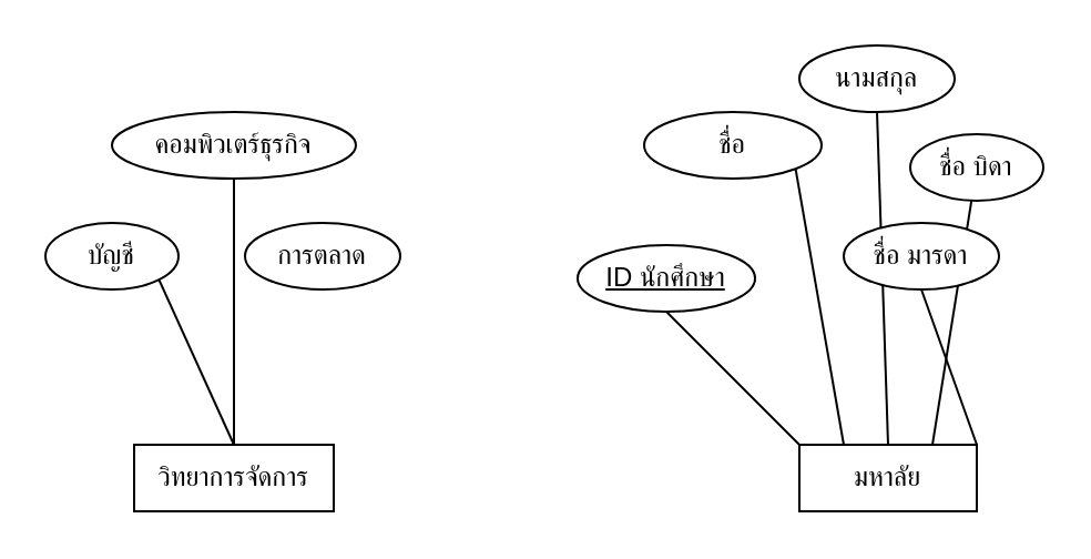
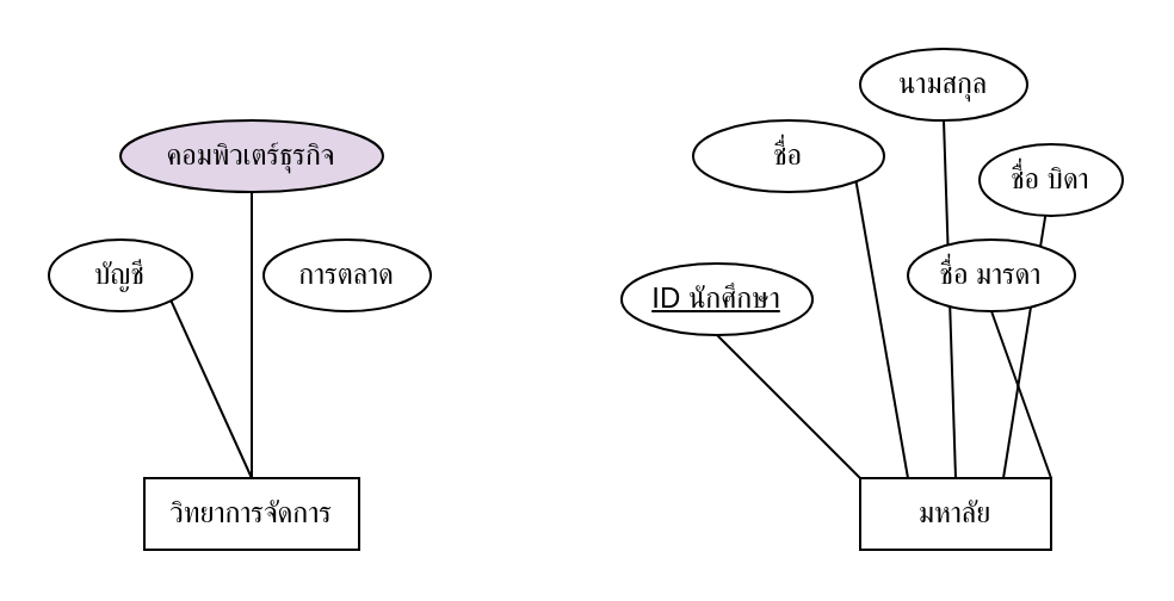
- <mxCell id="4" value="คอมพิวเตร์ธุรกิจ" style="ellipse;whiteSpace=wrap;html=1;" vertex="1" parent="1"><mxGeometry x="50" y="50" width="110" height="30" as="geometry" /></mxCell>
+ <mxCell id="4" value="คอมพิวเตร์ธุรกิจ" style="ellipse;whiteSpace=wrap;html=1;fillColor=#e1d5e7;" vertex="1" parent="1"><mxGeometry x="50" y="50" width="110" height="30" as="geometry" /></mxCell>
